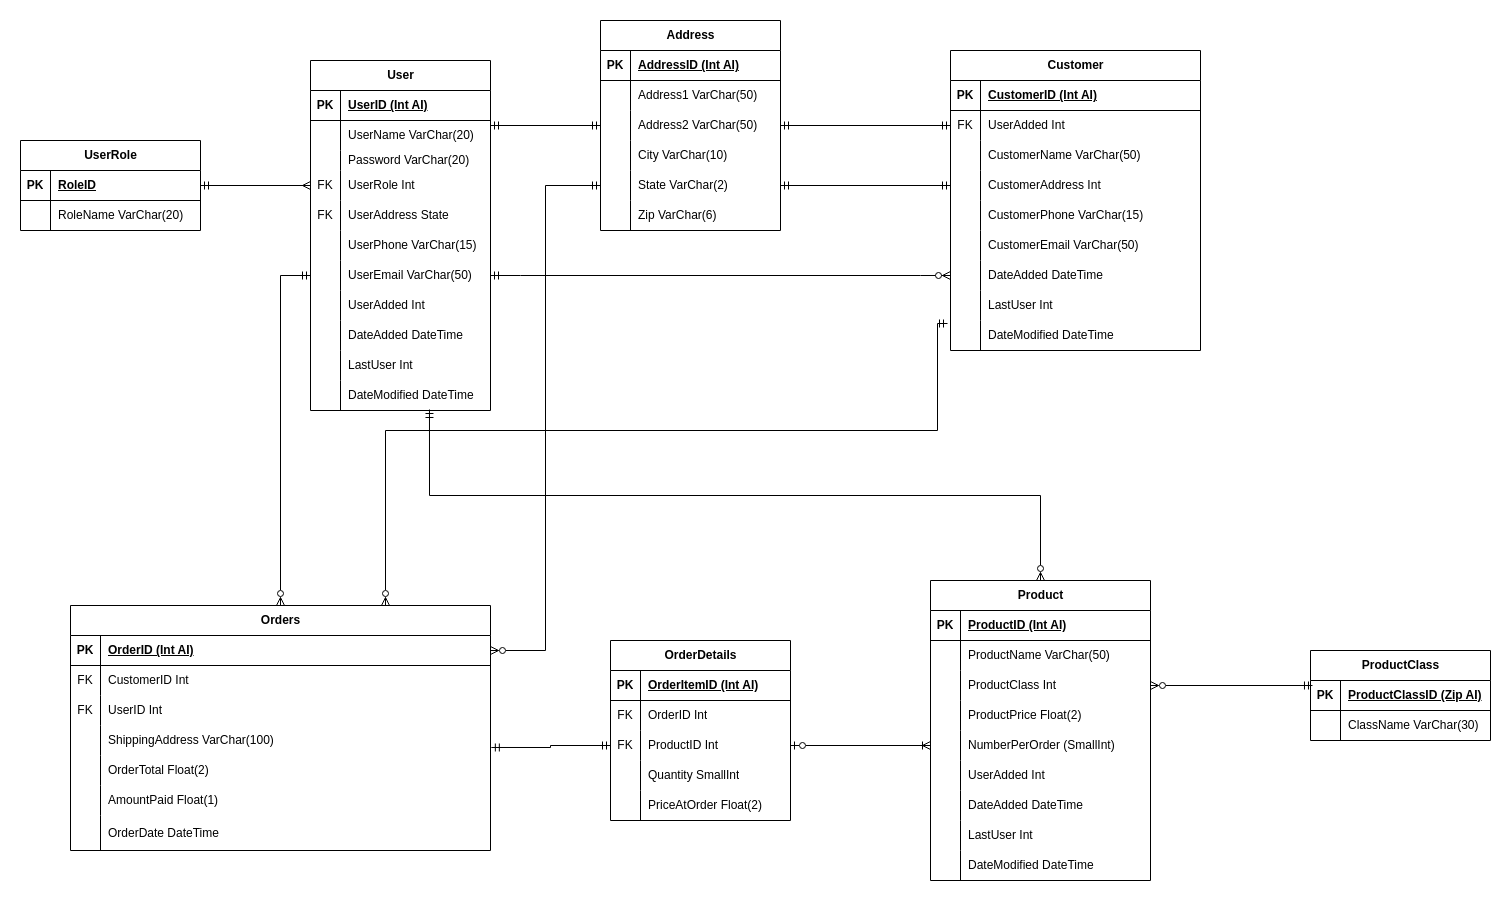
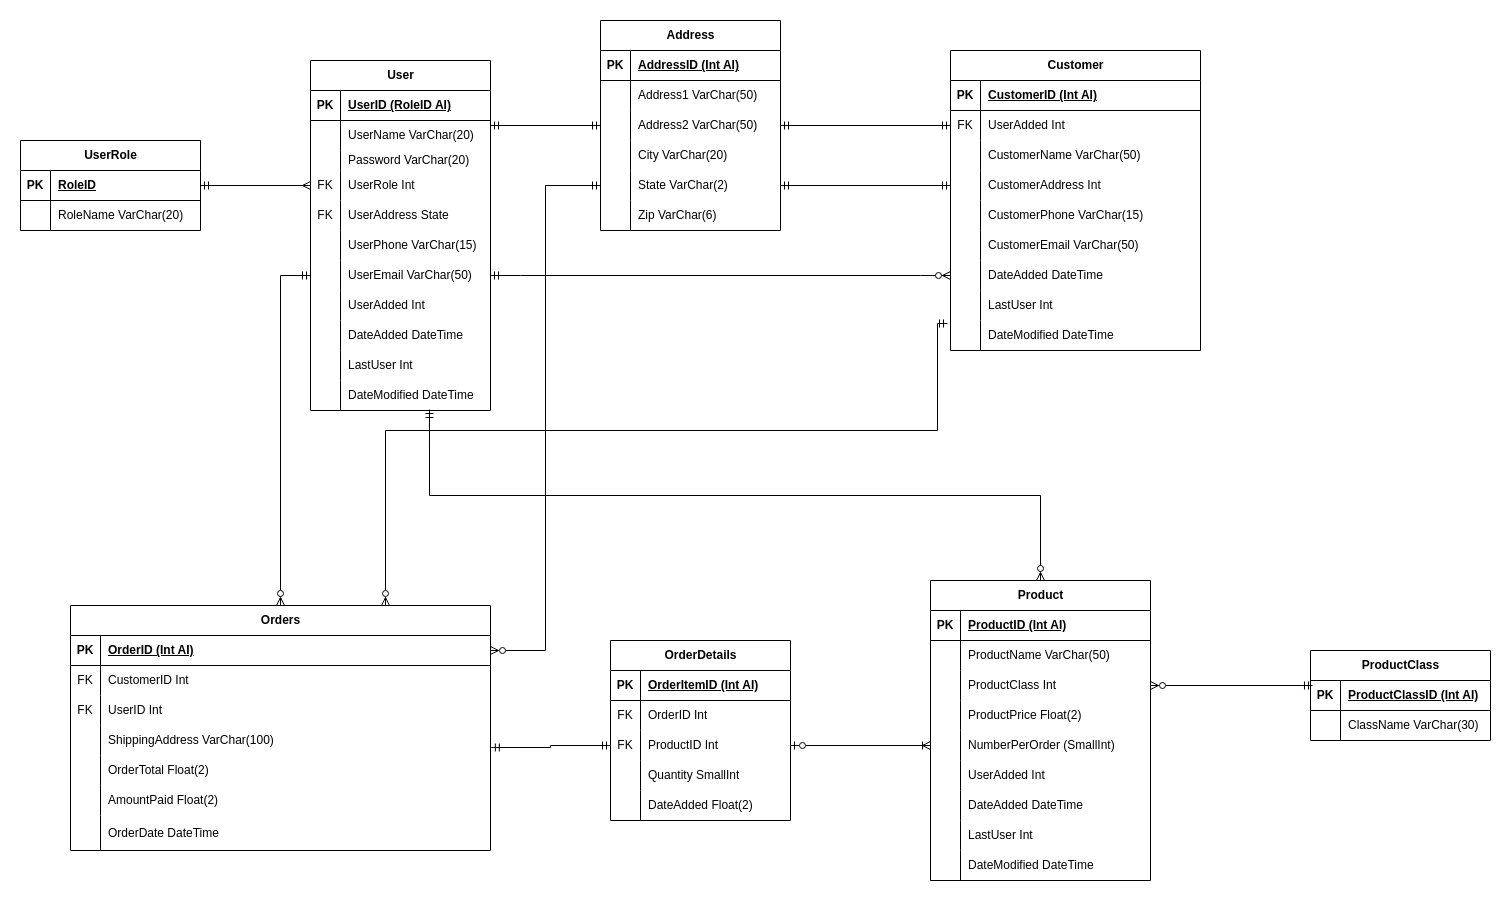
- <mxCell id="5" value="UserID (Int AI)" style="shape=partialRectangle;connectable=0;fillColor=none;top=0;left=0;bottom=0;right=0;align=left;spacingLeft=6;fontStyle=5;overflow=hidden;whiteSpace=wrap;html=1;" parent="3" vertex="1"><mxGeometry x="30" width="150" height="30" as="geometry"><mxRectangle width="150" height="30" as="alternateBounds" /></mxGeometry></mxCell>
+ <mxCell id="5" value="UserID (RoleID AI)" style="shape=partialRectangle;connectable=0;fillColor=none;top=0;left=0;bottom=0;right=0;align=left;spacingLeft=6;fontStyle=5;overflow=hidden;whiteSpace=wrap;html=1;" parent="3" vertex="1"><mxGeometry x="30" width="150" height="30" as="geometry"><mxRectangle width="150" height="30" as="alternateBounds" /></mxGeometry></mxCell>
- <mxCell id="152" value="City VarChar(10)" style="shape=partialRectangle;connectable=0;fillColor=none;top=0;left=0;bottom=0;right=0;align=left;spacingLeft=6;overflow=hidden;whiteSpace=wrap;html=1;" parent="150" vertex="1"><mxGeometry x="30" width="150" height="30" as="geometry"><mxRectangle width="150" height="30" as="alternateBounds" /></mxGeometry></mxCell>
+ <mxCell id="152" value="City VarChar(20)" style="shape=partialRectangle;connectable=0;fillColor=none;top=0;left=0;bottom=0;right=0;align=left;spacingLeft=6;overflow=hidden;whiteSpace=wrap;html=1;" parent="150" vertex="1"><mxGeometry x="30" width="150" height="30" as="geometry"><mxRectangle width="150" height="30" as="alternateBounds" /></mxGeometry></mxCell>
- <mxCell id="164" value="ProductClassID (Zip AI)" style="shape=partialRectangle;connectable=0;fillColor=none;top=0;left=0;bottom=0;right=0;align=left;spacingLeft=6;fontStyle=5;overflow=hidden;whiteSpace=wrap;html=1;" parent="162" vertex="1"><mxGeometry x="30" width="150" height="30" as="geometry"><mxRectangle width="150" height="30" as="alternateBounds" /></mxGeometry></mxCell>
+ <mxCell id="164" value="ProductClassID (Int AI)" style="shape=partialRectangle;connectable=0;fillColor=none;top=0;left=0;bottom=0;right=0;align=left;spacingLeft=6;fontStyle=5;overflow=hidden;whiteSpace=wrap;html=1;" parent="162" vertex="1"><mxGeometry x="30" width="150" height="30" as="geometry"><mxRectangle width="150" height="30" as="alternateBounds" /></mxGeometry></mxCell>
- <mxCell id="111" value="AmountPaid Float(1)" style="shape=partialRectangle;connectable=0;fillColor=none;top=0;left=0;bottom=0;right=0;align=left;spacingLeft=6;overflow=hidden;whiteSpace=wrap;html=1;" parent="109" vertex="1"><mxGeometry x="30" width="390" height="30" as="geometry"><mxRectangle width="390" height="30" as="alternateBounds" /></mxGeometry></mxCell>
+ <mxCell id="111" value="AmountPaid Float(2)" style="shape=partialRectangle;connectable=0;fillColor=none;top=0;left=0;bottom=0;right=0;align=left;spacingLeft=6;overflow=hidden;whiteSpace=wrap;html=1;" parent="109" vertex="1"><mxGeometry x="30" width="390" height="30" as="geometry"><mxRectangle width="390" height="30" as="alternateBounds" /></mxGeometry></mxCell>
- <mxCell id="130" value="PriceAtOrder Float(2)" style="shape=partialRectangle;connectable=0;fillColor=none;top=0;left=0;bottom=0;right=0;align=left;spacingLeft=6;overflow=hidden;whiteSpace=wrap;html=1;" parent="128" vertex="1"><mxGeometry x="30" width="150" height="30" as="geometry"><mxRectangle width="150" height="30" as="alternateBounds" /></mxGeometry></mxCell>
+ <mxCell id="130" value="DateAdded Float(2)" style="shape=partialRectangle;connectable=0;fillColor=none;top=0;left=0;bottom=0;right=0;align=left;spacingLeft=6;overflow=hidden;whiteSpace=wrap;html=1;" parent="128" vertex="1"><mxGeometry x="30" width="150" height="30" as="geometry"><mxRectangle width="150" height="30" as="alternateBounds" /></mxGeometry></mxCell>
